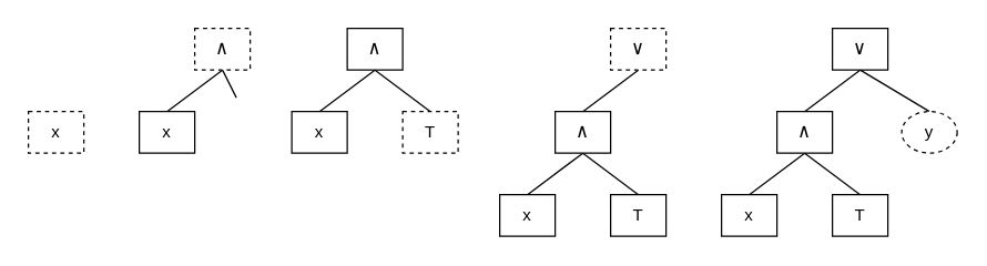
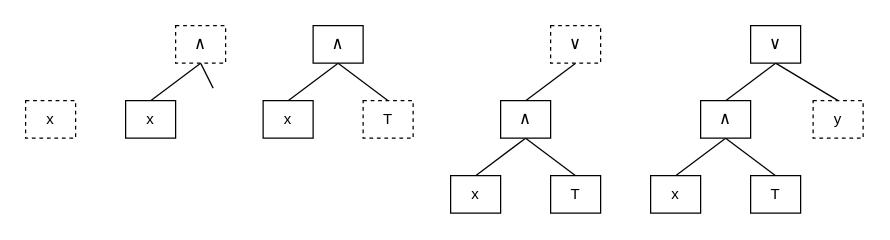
- <mxCell id="27" value="y" style="ellipse;whiteSpace=wrap;html=1;dashed=1;" vertex="1" parent="1"><mxGeometry x="650" y="80" width="40" height="30" as="geometry" /></mxCell>
+ <mxCell id="27" value="y" style="rounded=0;whiteSpace=wrap;html=1;dashed=1;" vertex="1" parent="1"><mxGeometry x="650" y="80" width="40" height="30" as="geometry" /></mxCell>
